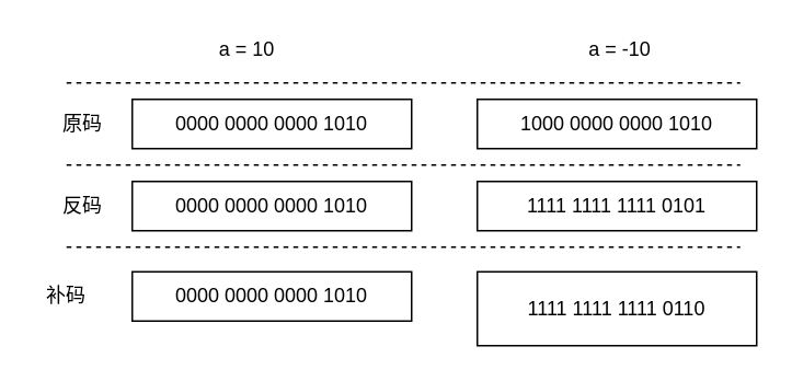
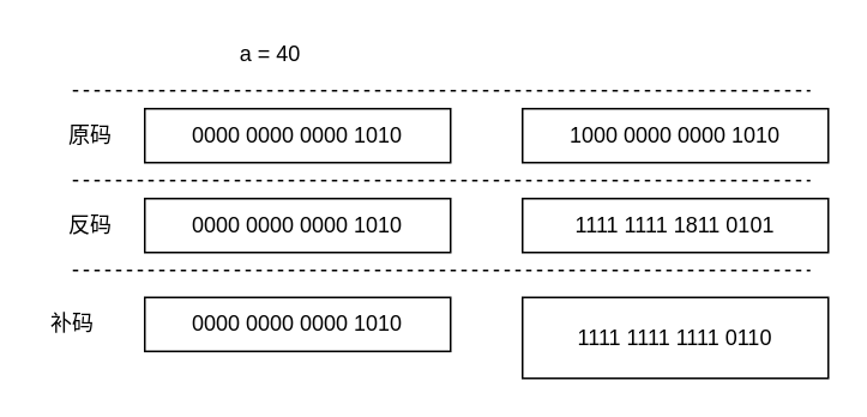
- <mxCell id="2" value="a = 10" style="text;html=1;strokeColor=none;fillColor=none;align=center;verticalAlign=middle;whiteSpace=wrap;rounded=0;" parent="1" vertex="1"><mxGeometry x="130" y="20" width="40" height="20" as="geometry" /></mxCell>
+ <mxCell id="2" value="a = 40" style="text;html=1;strokeColor=none;fillColor=none;align=center;verticalAlign=middle;whiteSpace=wrap;rounded=0;" parent="1" vertex="1"><mxGeometry x="130" y="20" width="40" height="20" as="geometry" /></mxCell>
- <mxCell id="3" value="a = -10" style="text;html=1;strokeColor=none;fillColor=none;align=center;verticalAlign=middle;whiteSpace=wrap;rounded=0;" parent="1" vertex="1"><mxGeometry x="354" y="20" width="46" height="20" as="geometry" /></mxCell>
- <mxCell id="14" value="1111 1111 1111 0101" style="rounded=0;whiteSpace=wrap;html=1;" parent="1" vertex="1"><mxGeometry x="290" y="110" width="170" height="30" as="geometry" /></mxCell>
+ <mxCell id="14" value="1111 1111 1811 0101" style="rounded=0;whiteSpace=wrap;html=1;" parent="1" vertex="1"><mxGeometry x="290" y="110" width="170" height="30" as="geometry" /></mxCell>
